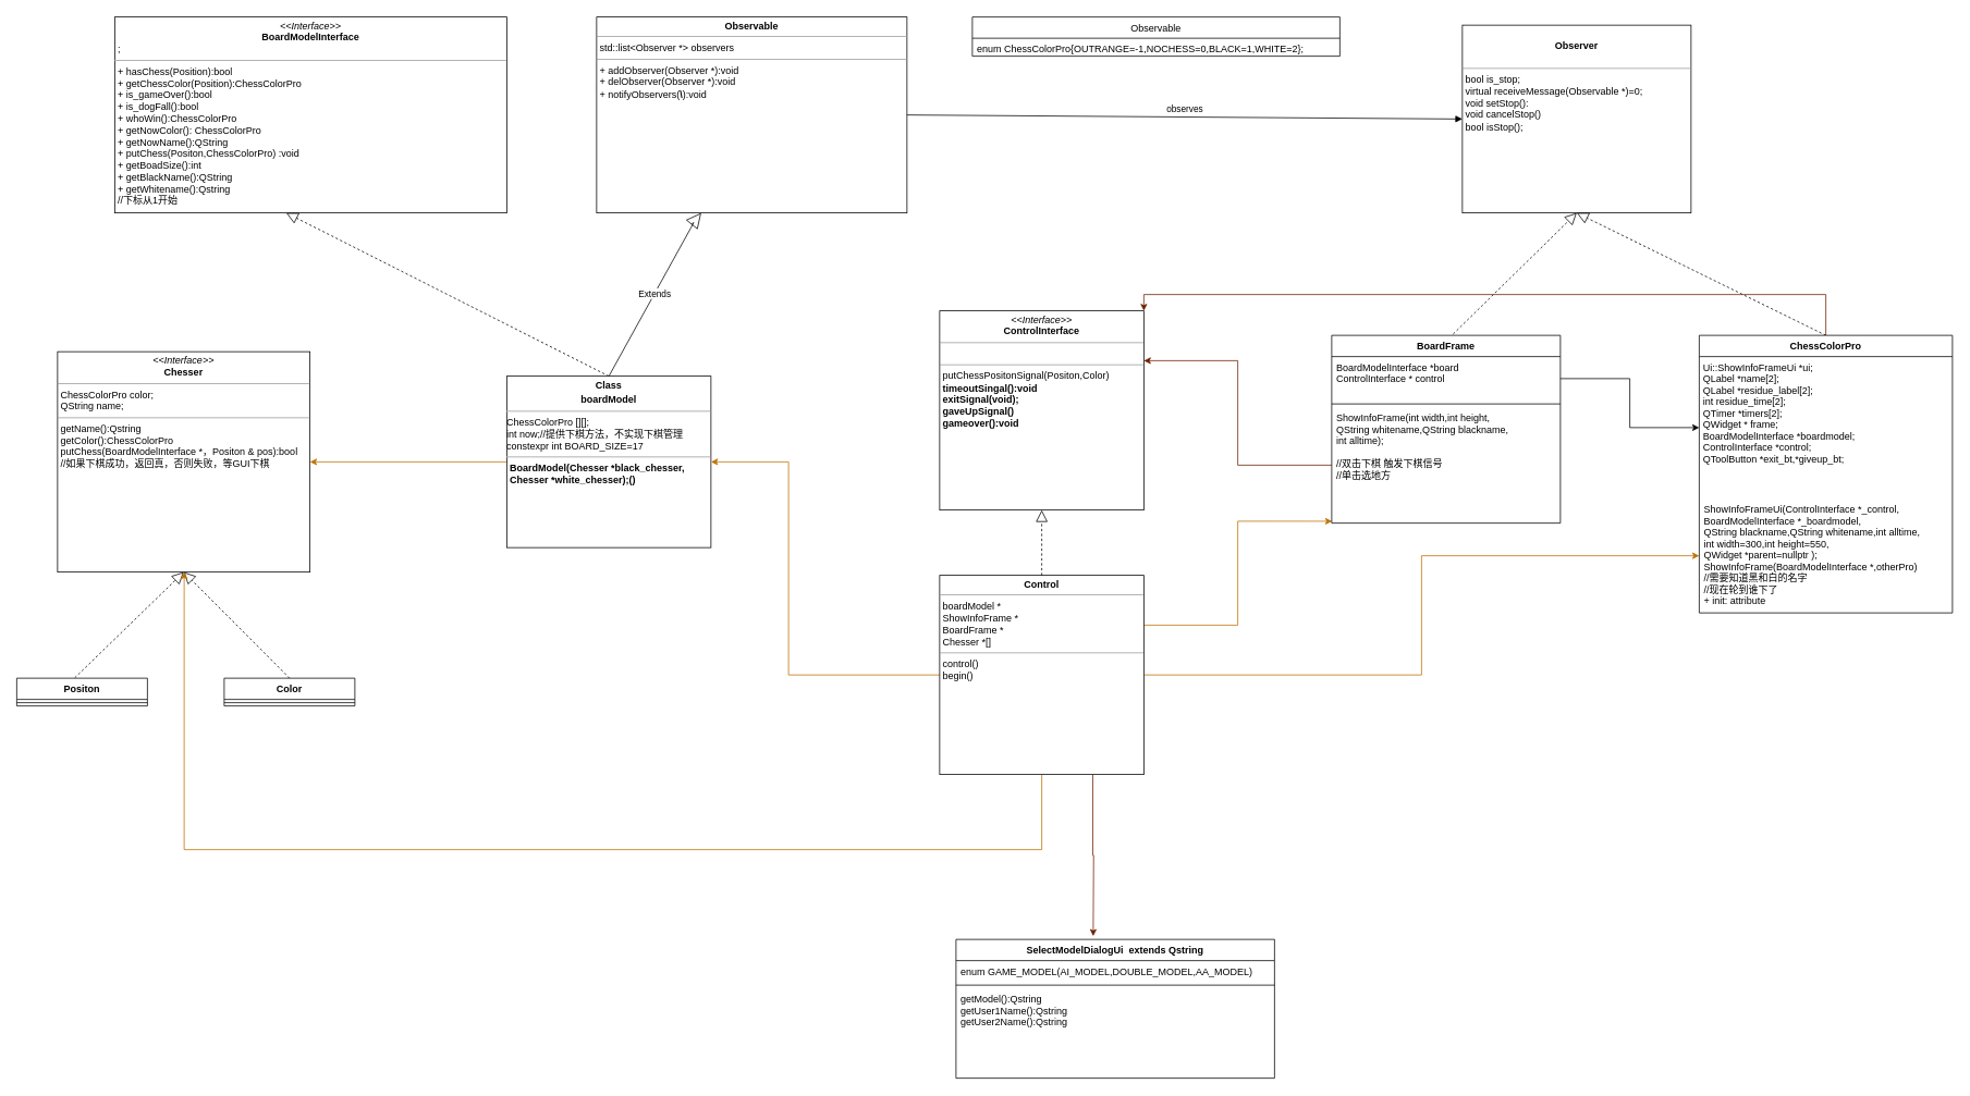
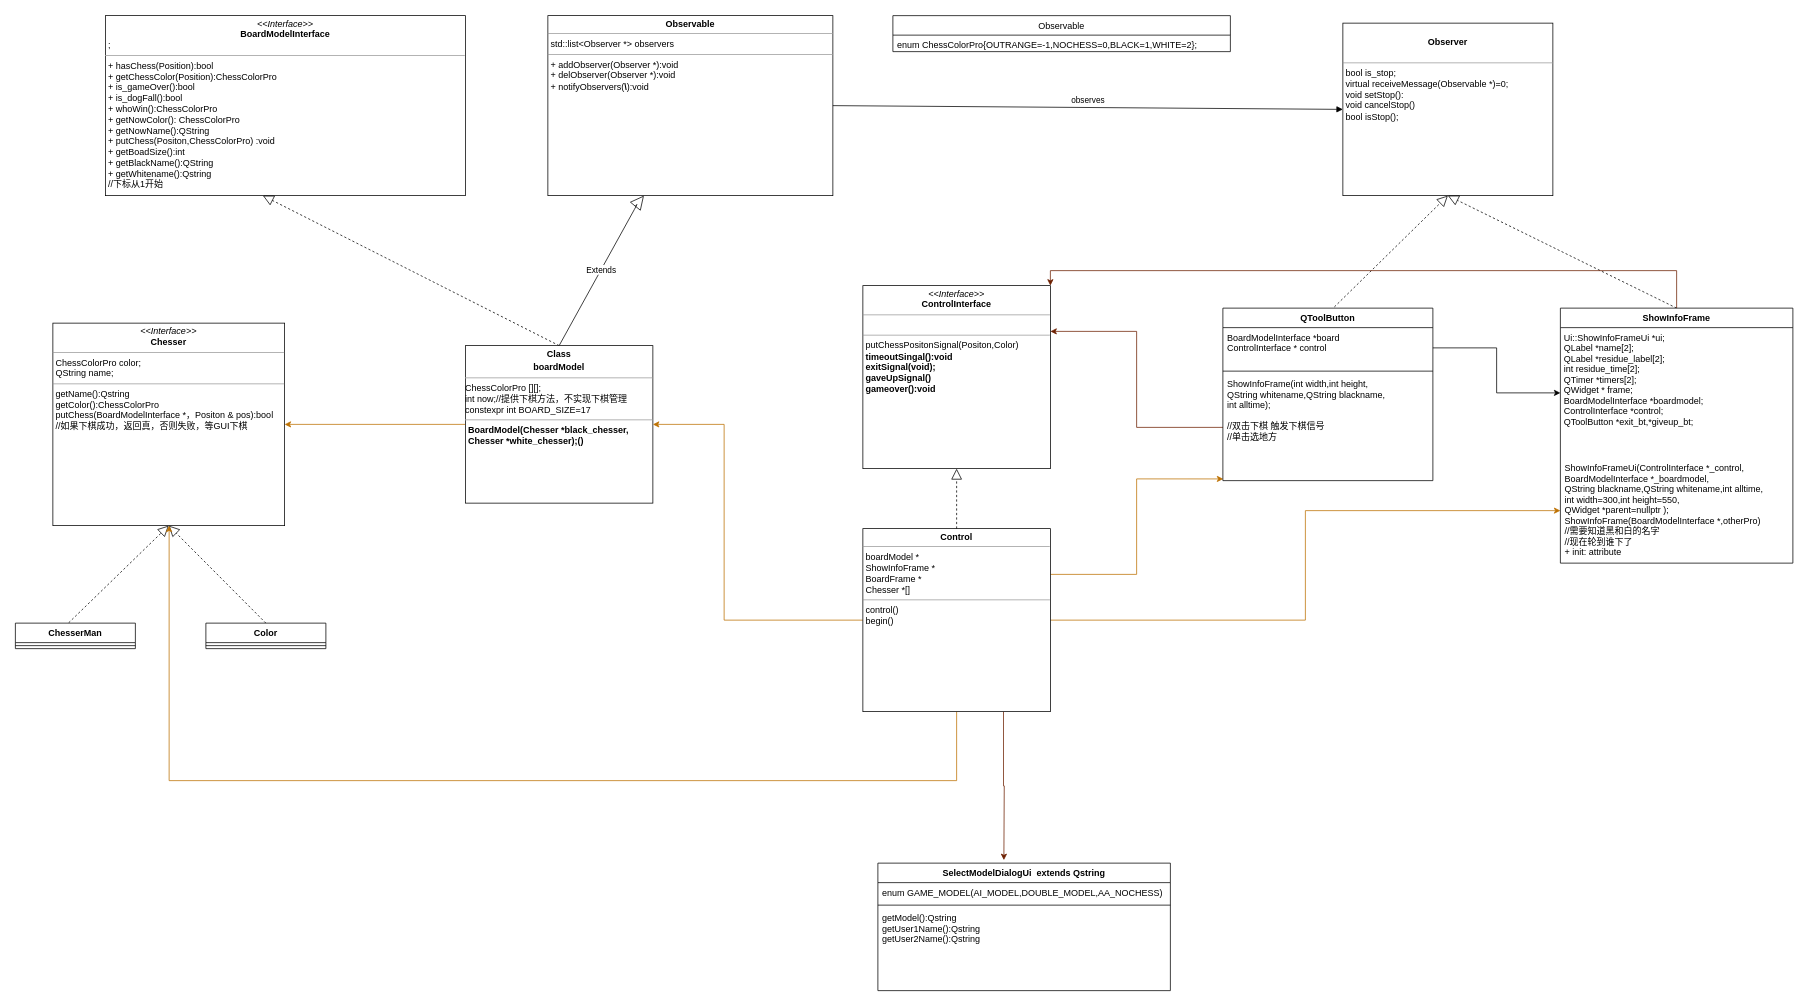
- <mxCell id="39" value="BoardFrame" style="swimlane;fontStyle=1;align=center;verticalAlign=top;childLayout=stackLayout;horizontal=1;startSize=26;horizontalStack=0;resizeParent=1;resizeParentMax=0;resizeLast=0;collapsible=1;marginBottom=0;" parent="1" vertex="1"><mxGeometry x="1630" y="410" width="280" height="230" as="geometry" /></mxCell>
+ <mxCell id="39" value="QToolButton" style="swimlane;fontStyle=1;align=center;verticalAlign=top;childLayout=stackLayout;horizontal=1;startSize=26;horizontalStack=0;resizeParent=1;resizeParentMax=0;resizeLast=0;collapsible=1;marginBottom=0;" parent="1" vertex="1"><mxGeometry x="1630" y="410" width="280" height="230" as="geometry" /></mxCell>
- <mxCell id="36" value="ChessColorPro" style="swimlane;fontStyle=1;align=center;verticalAlign=top;childLayout=stackLayout;horizontal=1;startSize=26;horizontalStack=0;resizeParent=1;resizeParentMax=0;resizeLast=0;collapsible=1;marginBottom=0;" parent="1" vertex="1"><mxGeometry x="2080" y="410" width="310" height="340" as="geometry" /></mxCell>
+ <mxCell id="36" value="ShowInfoFrame" style="swimlane;fontStyle=1;align=center;verticalAlign=top;childLayout=stackLayout;horizontal=1;startSize=26;horizontalStack=0;resizeParent=1;resizeParentMax=0;resizeLast=0;collapsible=1;marginBottom=0;" parent="1" vertex="1"><mxGeometry x="2080" y="410" width="310" height="340" as="geometry" /></mxCell>
- <mxCell id="17" value="Positon" style="swimlane;fontStyle=1;align=center;verticalAlign=top;childLayout=stackLayout;horizontal=1;startSize=26;horizontalStack=0;resizeParent=1;resizeParentMax=0;resizeLast=0;collapsible=1;marginBottom=0;" parent="1" vertex="1"><mxGeometry y="830" width="160" height="34" as="geometry" x="20" /></mxCell>
+ <mxCell id="17" value="ChesserMan" style="swimlane;fontStyle=1;align=center;verticalAlign=top;childLayout=stackLayout;horizontal=1;startSize=26;horizontalStack=0;resizeParent=1;resizeParentMax=0;resizeLast=0;collapsible=1;marginBottom=0;" parent="1" vertex="1"><mxGeometry y="830" width="160" height="34" as="geometry" x="20" /></mxCell>
- <mxCell id="33" value="enum GAME_MODEL(AI_MODEL,DOUBLE_MODEL,AA_MODEL)&#10;" style="text;strokeColor=none;fillColor=none;align=left;verticalAlign=top;spacingLeft=4;spacingRight=4;overflow=hidden;rotatable=0;points=[[0,0.5],[1,0.5]];portConstraint=eastwest;" parent="32" vertex="1"><mxGeometry y="26" width="390" height="26" as="geometry" /></mxCell>
+ <mxCell id="33" value="enum GAME_MODEL(AI_MODEL,DOUBLE_MODEL,AA_NOCHESS)&#10;" style="text;strokeColor=none;fillColor=none;align=left;verticalAlign=top;spacingLeft=4;spacingRight=4;overflow=hidden;rotatable=0;points=[[0,0.5],[1,0.5]];portConstraint=eastwest;" parent="32" vertex="1"><mxGeometry y="26" width="390" height="26" as="geometry" /></mxCell>
